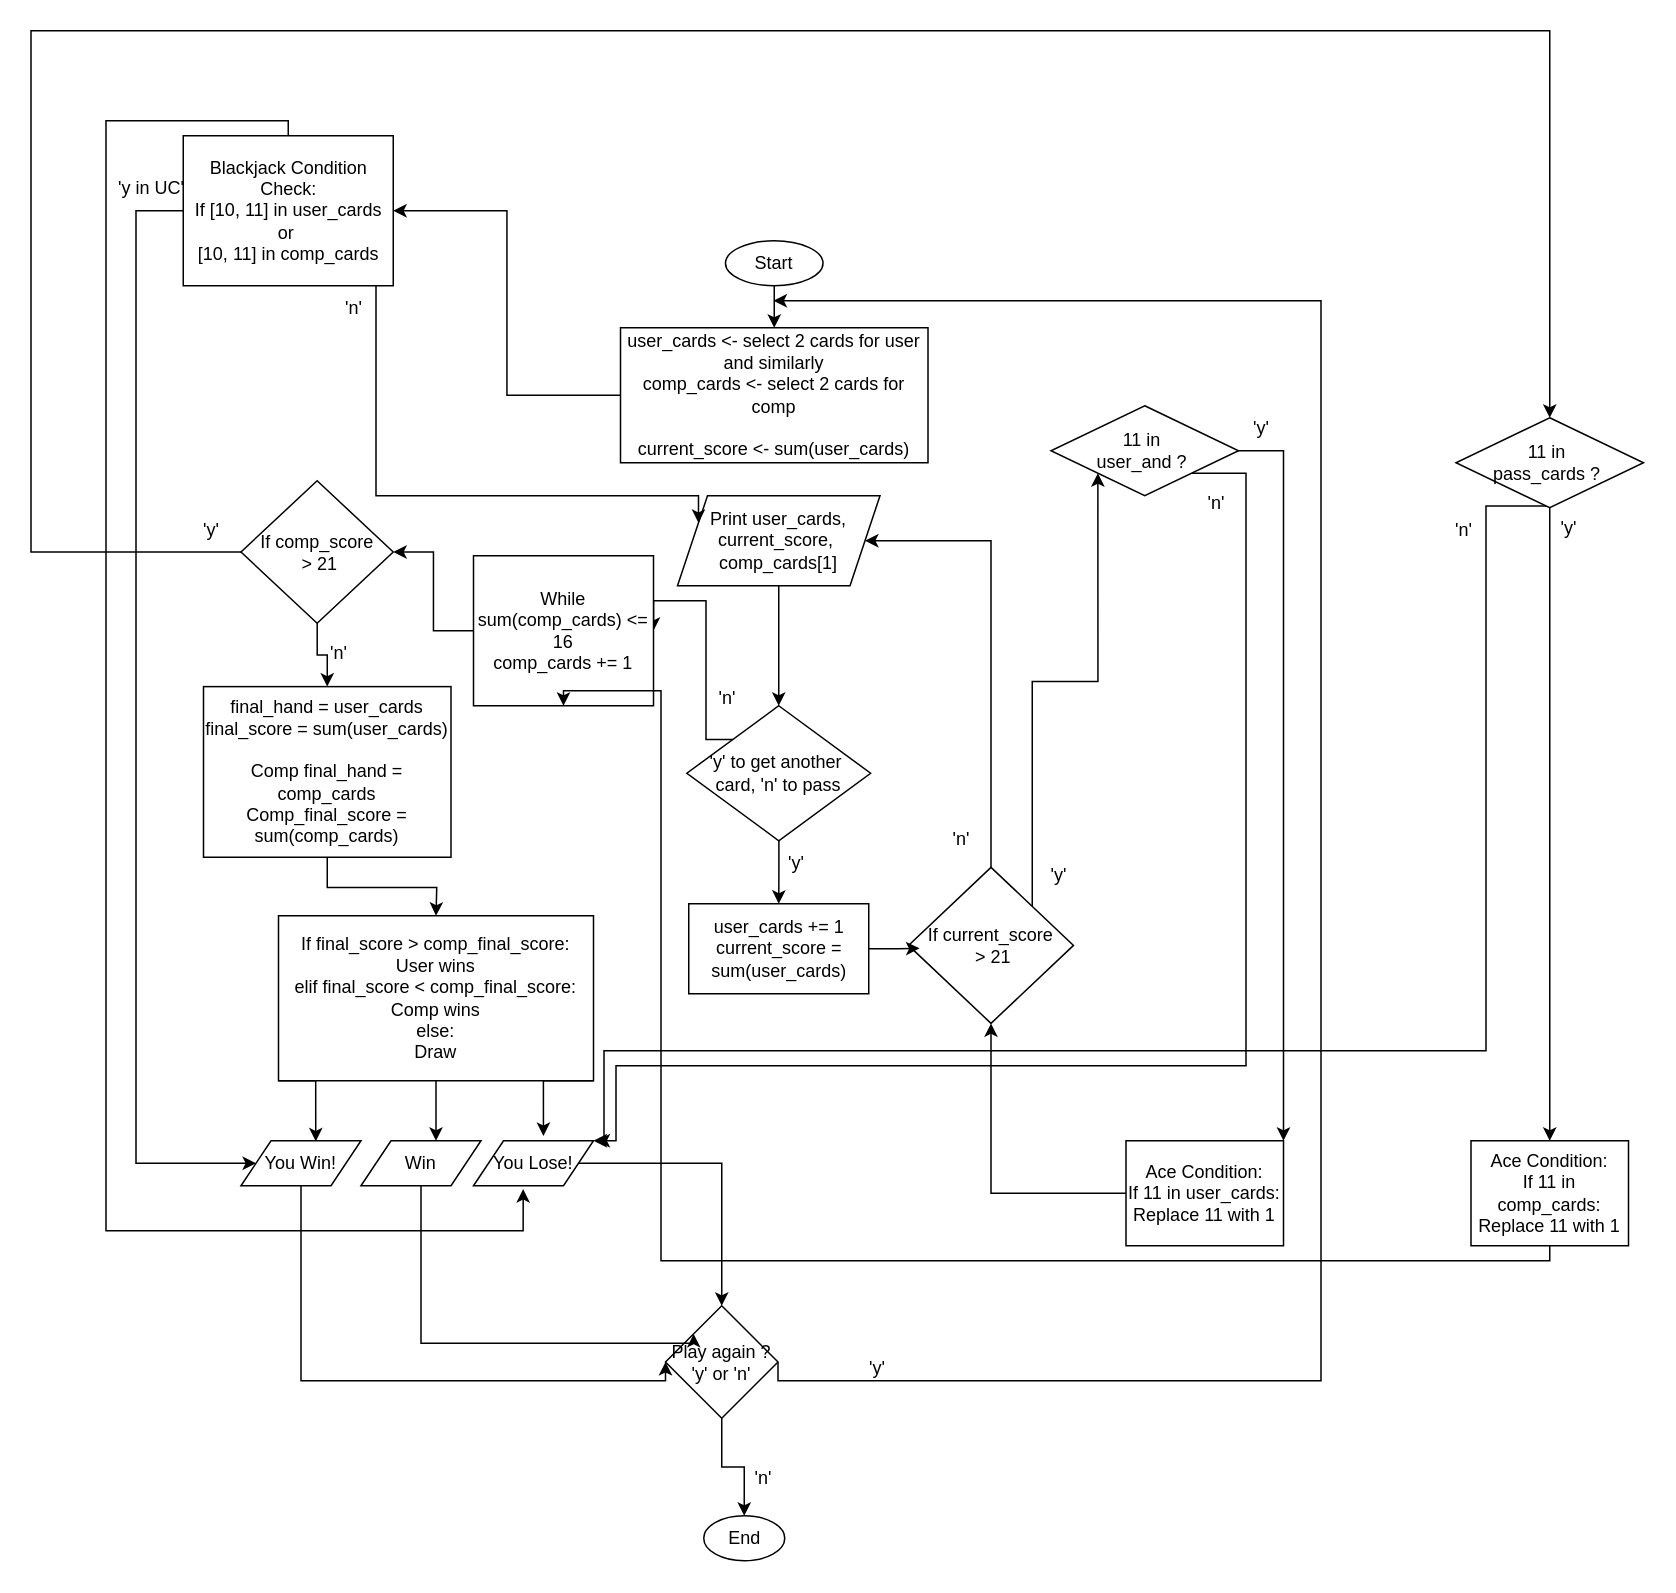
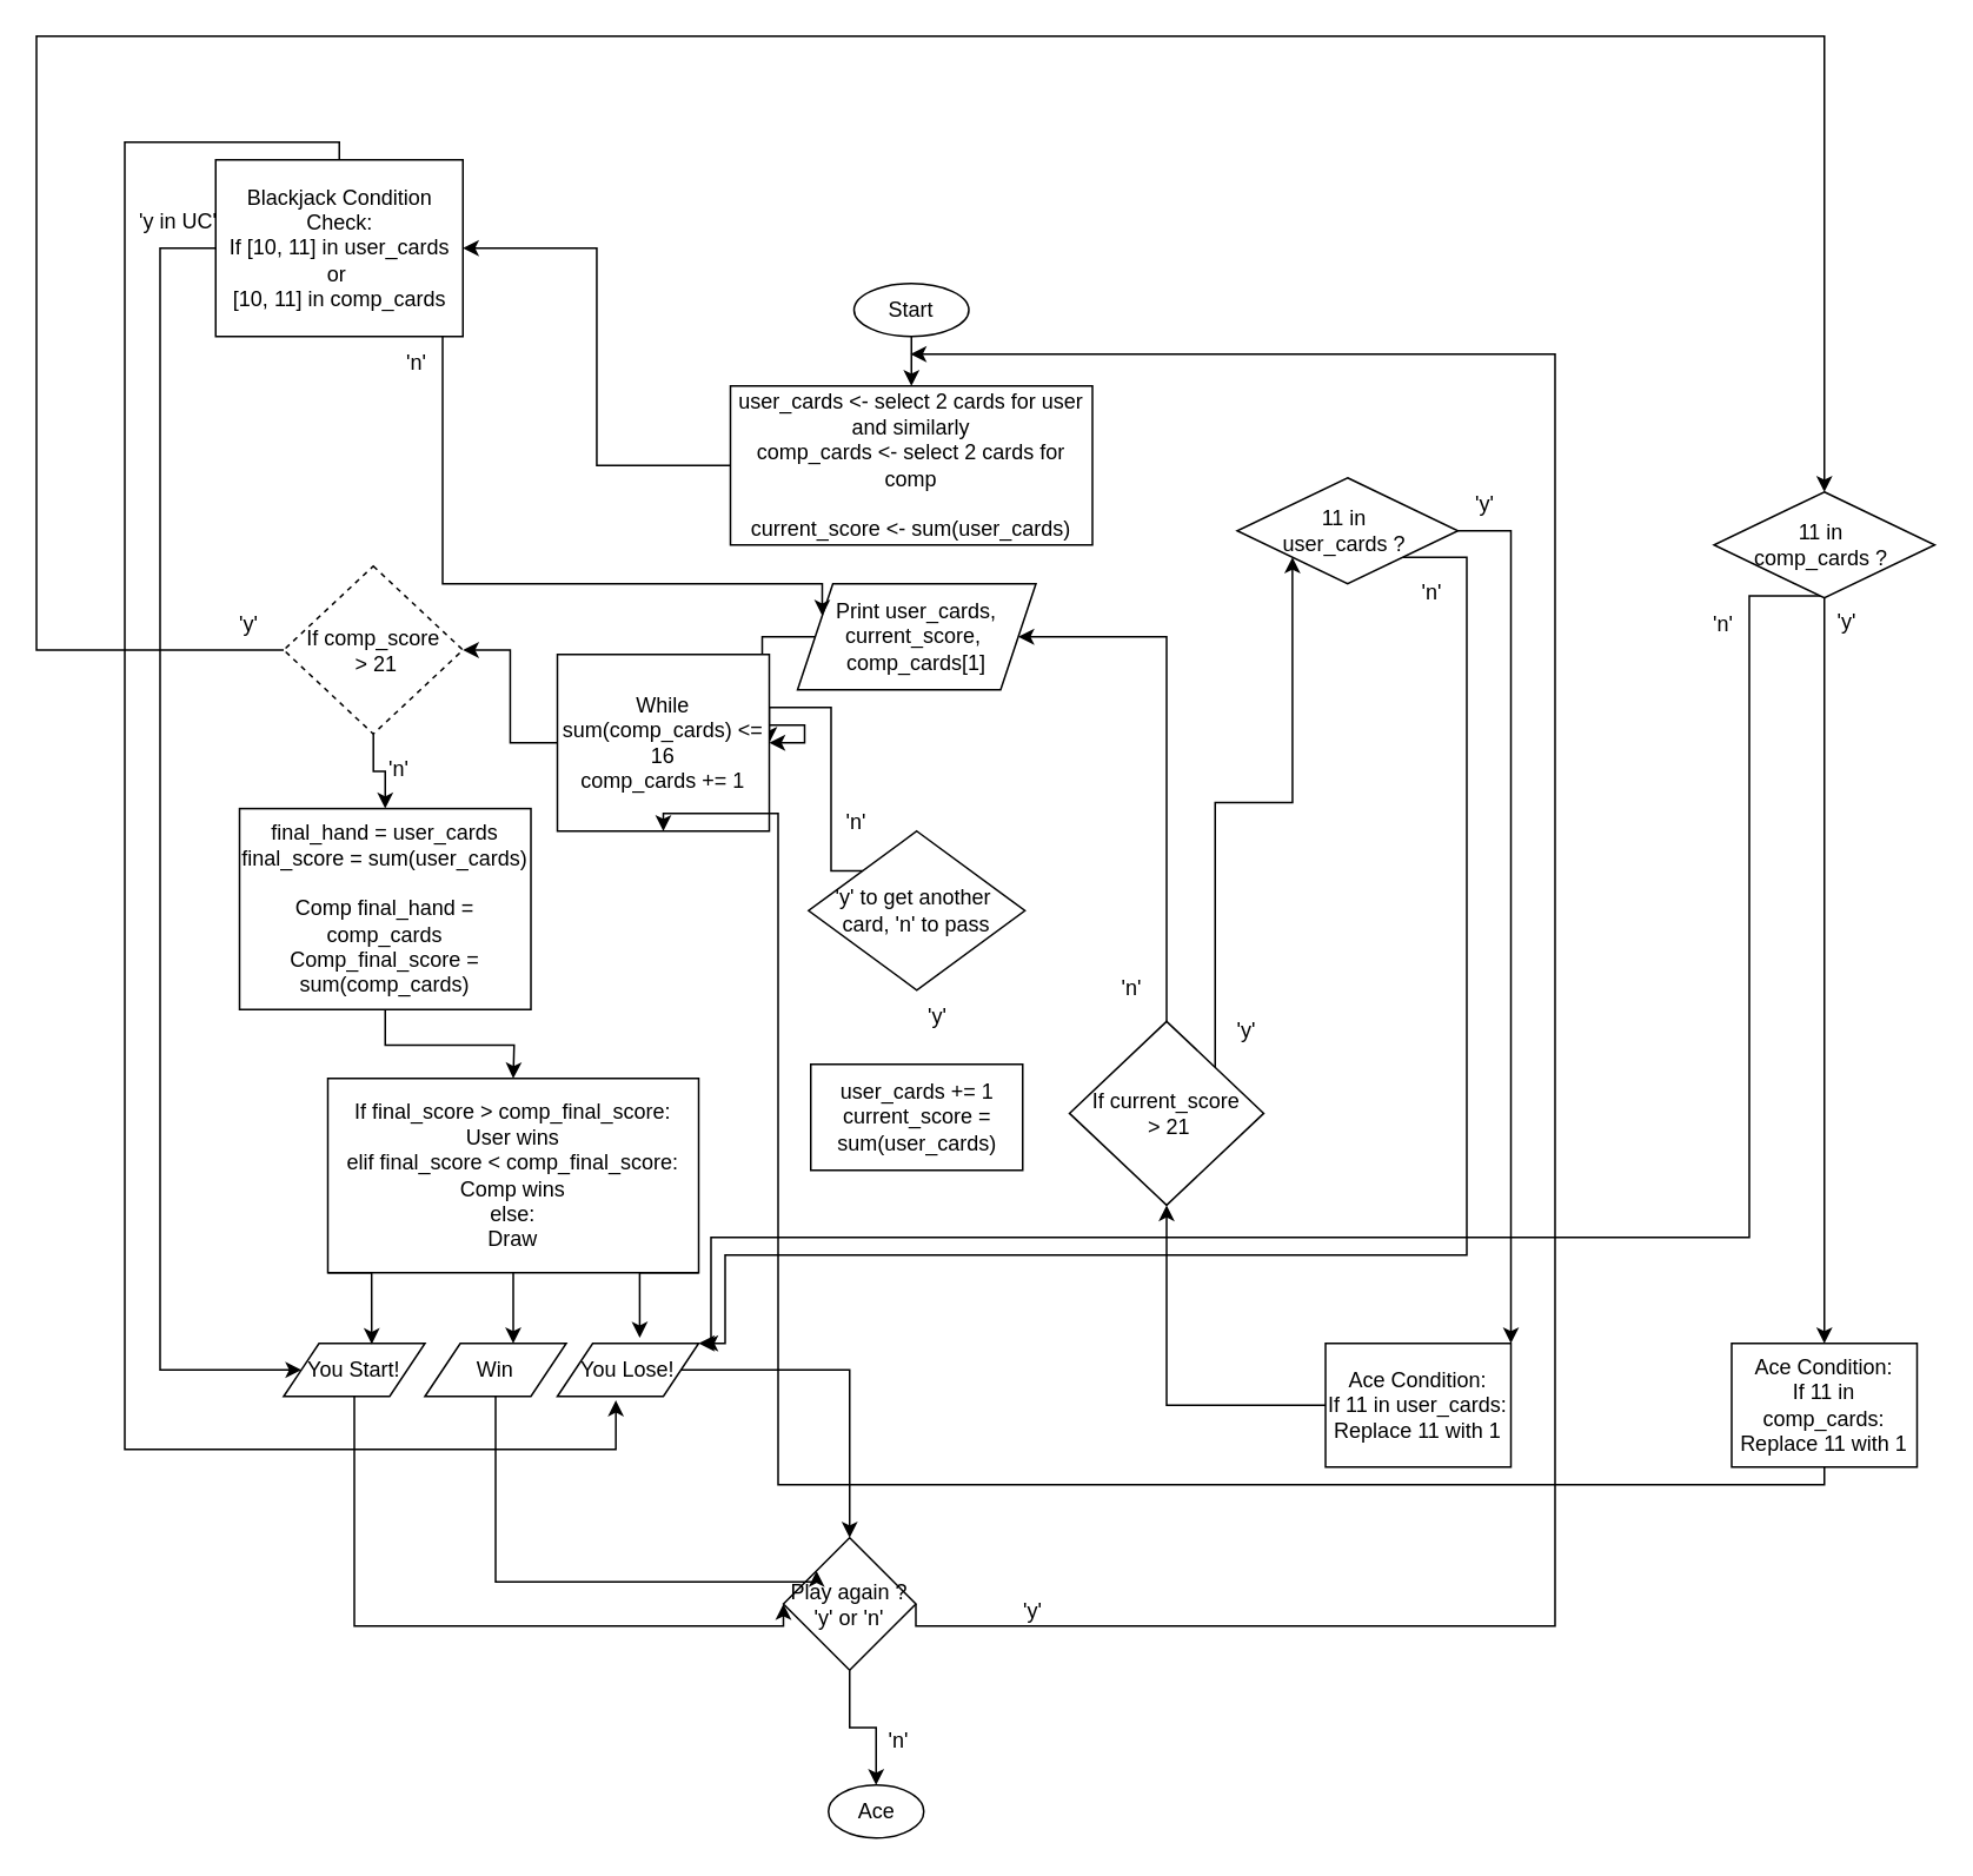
- <mxCell id="39" value="11 in&amp;nbsp;&lt;div&gt;user_and ?&amp;nbsp;&lt;/div&gt;" style="rhombus;whiteSpace=wrap;html=1;" vertex="1" parent="1"><mxGeometry x="700" y="270" width="125" height="60" as="geometry" /></mxCell>
+ <mxCell id="39" value="11 in&amp;nbsp;&lt;div&gt;user_cards ?&amp;nbsp;&lt;/div&gt;" style="rhombus;whiteSpace=wrap;html=1;" vertex="1" parent="1"><mxGeometry x="700" y="270" width="125" height="60" as="geometry" /></mxCell>
- <mxCell id="60" value="11 in&amp;nbsp;&lt;div&gt;pass_cards ?&amp;nbsp;&lt;/div&gt;" style="rhombus;whiteSpace=wrap;html=1;" vertex="1" parent="1"><mxGeometry x="970" y="278" width="125" height="60" as="geometry" /></mxCell>
+ <mxCell id="60" value="11 in&amp;nbsp;&lt;div&gt;comp_cards ?&amp;nbsp;&lt;/div&gt;" style="rhombus;whiteSpace=wrap;html=1;" vertex="1" parent="1"><mxGeometry x="970" y="278" width="125" height="60" as="geometry" /></mxCell>
- <mxCell id="52" value="If comp_score&lt;div&gt;&amp;nbsp;&amp;gt; 21&lt;/div&gt;" style="rhombus;whiteSpace=wrap;html=1;" vertex="1" parent="1"><mxGeometry x="160" y="320" width="101.5" height="95" as="geometry" /></mxCell>
+ <mxCell id="52" value="If comp_score&lt;div&gt;&amp;nbsp;&amp;gt; 21&lt;/div&gt;" style="rhombus;whiteSpace=wrap;html=1;dashed=1;" vertex="1" parent="1"><mxGeometry x="160" y="320" width="101.5" height="95" as="geometry" /></mxCell>
- <mxCell id="6" style="edgeStyle=orthogonalEdgeStyle;rounded=0;orthogonalLoop=1;jettySize=auto;html=1;entryX=0.5;entryY=0;entryDx=0;entryDy=0;" edge="1" parent="1" source="7" target="10"><mxGeometry relative="1" as="geometry" /></mxCell>
+ <mxCell id="6" style="edgeStyle=orthogonalEdgeStyle;rounded=0;orthogonalLoop=1;jettySize=auto;html=1;" edge="1" parent="1" source="7" target="49"><mxGeometry relative="1" as="geometry" /></mxCell>
- <mxCell id="8" style="edgeStyle=orthogonalEdgeStyle;rounded=0;orthogonalLoop=1;jettySize=auto;html=1;entryX=0.5;entryY=0;entryDx=0;entryDy=0;" edge="1" parent="1" source="10" target="11"><mxGeometry relative="1" as="geometry" /></mxCell>
- <mxCell id="24" style="edgeStyle=orthogonalEdgeStyle;rounded=0;orthogonalLoop=1;jettySize=auto;html=1;entryX=0.067;entryY=0.519;entryDx=0;entryDy=0;entryPerimeter=0;" edge="1" parent="1" source="11" target="23"><mxGeometry relative="1" as="geometry" /></mxCell>
- <mxCell id="28" value="You Win!" style="shape=parallelogram;perimeter=parallelogramPerimeter;whiteSpace=wrap;html=1;fixedSize=1;" vertex="1" parent="1"><mxGeometry x="160" y="760" width="80" height="30" as="geometry" /></mxCell>
+ <mxCell id="28" value="You Start!" style="shape=parallelogram;perimeter=parallelogramPerimeter;whiteSpace=wrap;html=1;fixedSize=1;" vertex="1" parent="1"><mxGeometry x="160" y="760" width="80" height="30" as="geometry" /></mxCell>
- <mxCell id="55" value="End" style="ellipse;whiteSpace=wrap;html=1;" vertex="1" parent="1"><mxGeometry x="468.5" y="1010" width="54" height="30" as="geometry" /></mxCell>
+ <mxCell id="55" value="Ace" style="ellipse;whiteSpace=wrap;html=1;" vertex="1" parent="1"><mxGeometry x="468.5" y="1010" width="54" height="30" as="geometry" /></mxCell>
